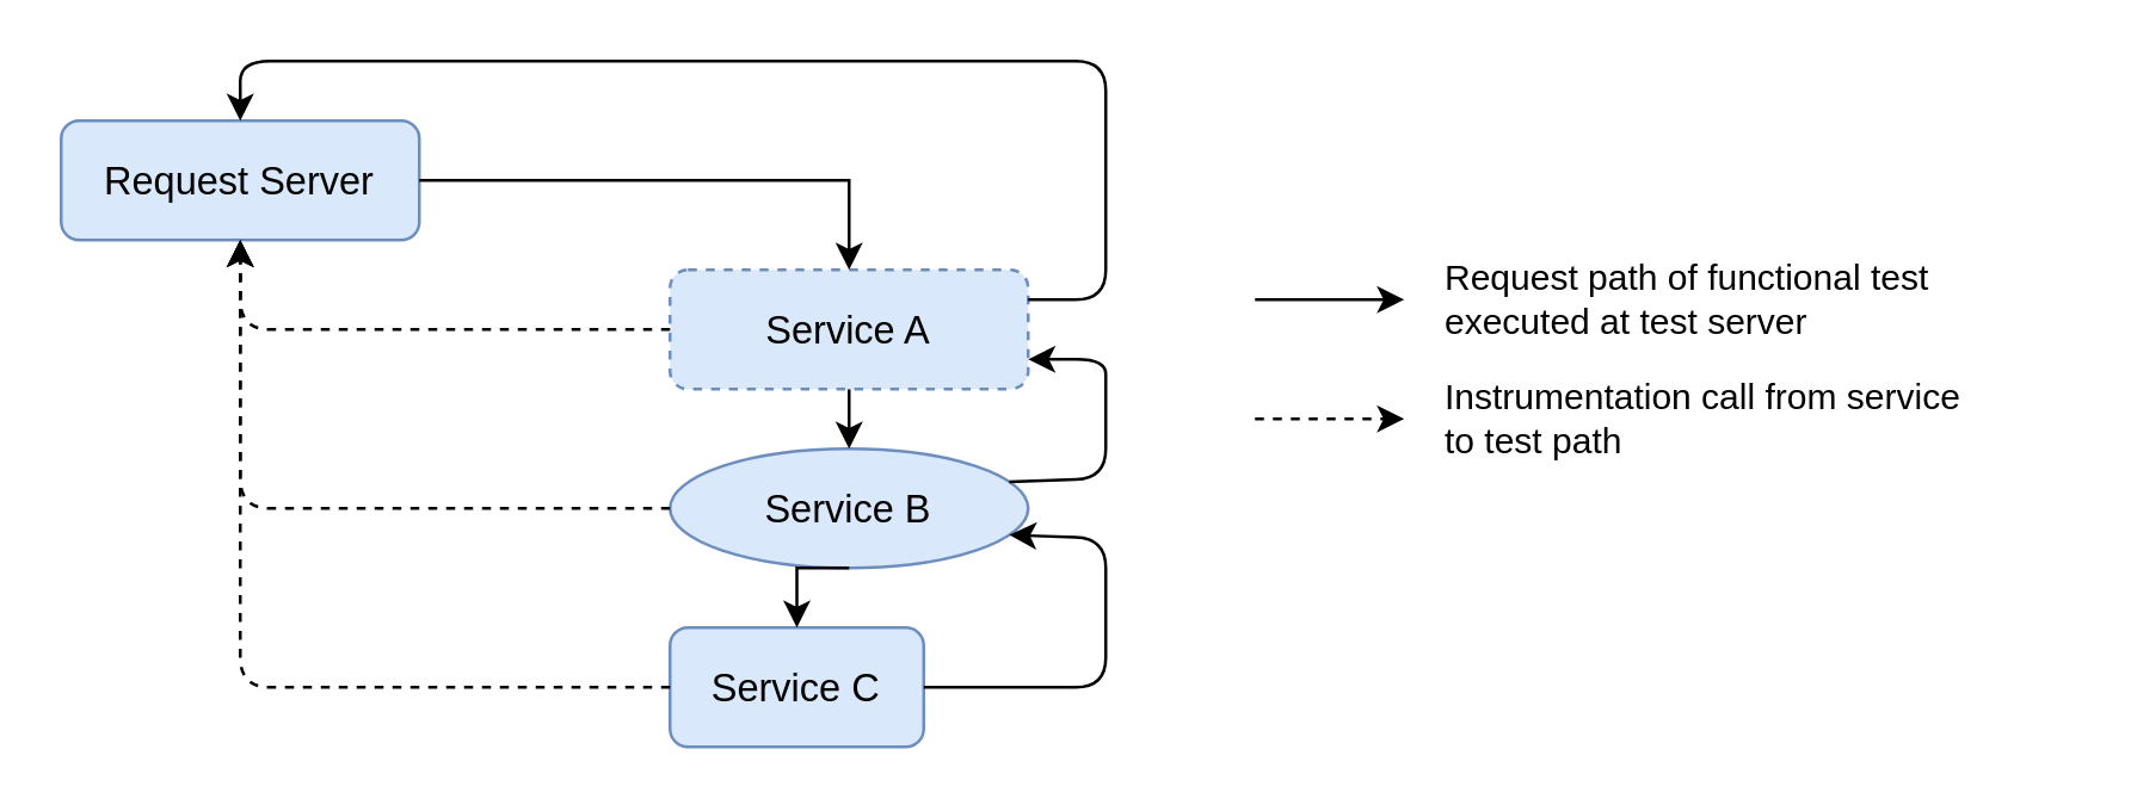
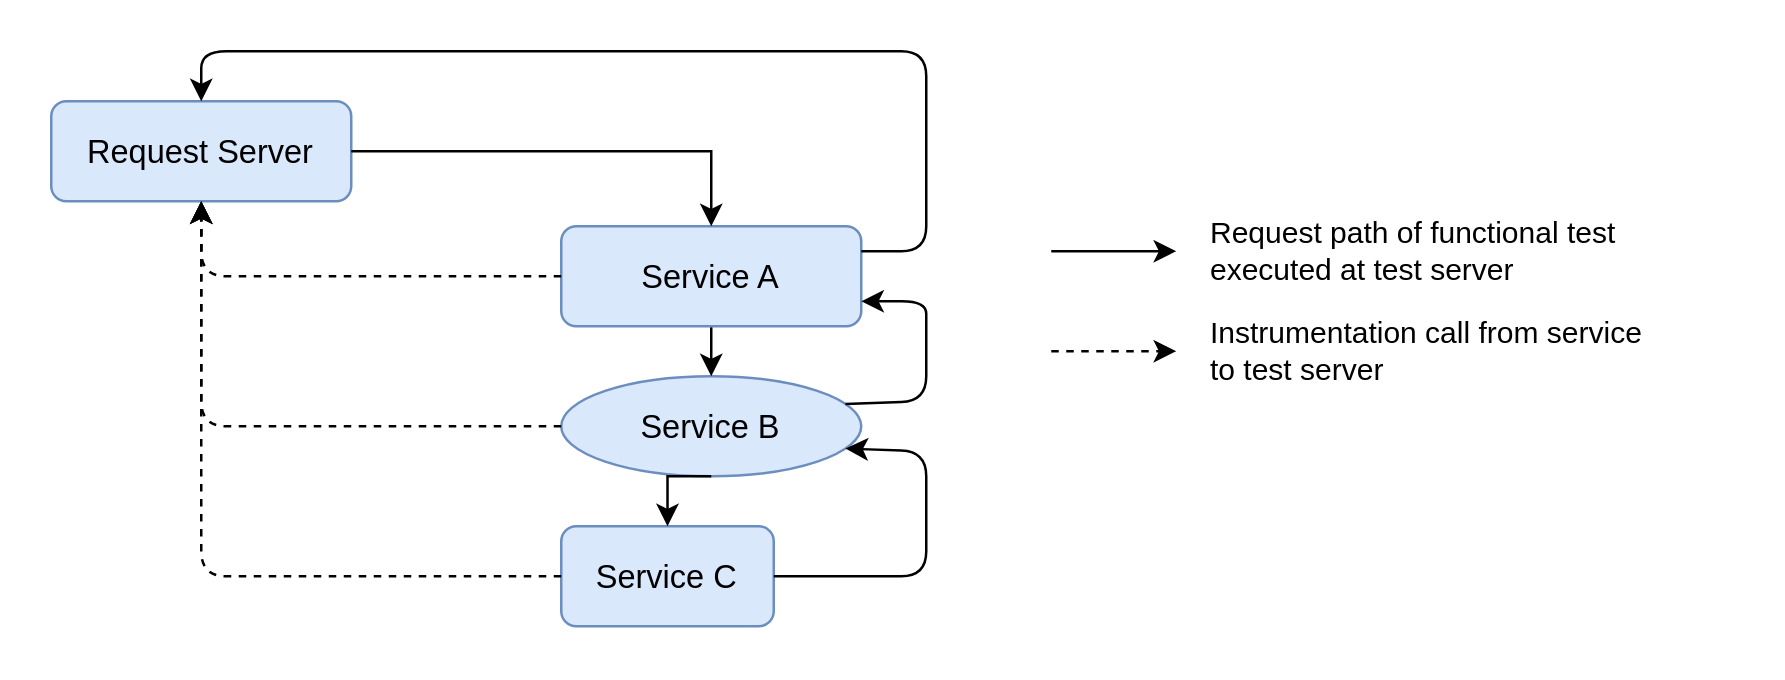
- <mxCell id="5" value="Service A" style="rounded=1;whiteSpace=wrap;html=1;fontSize=13;glass=0;strokeWidth=1;shadow=0;fillColor=#dae8fc;strokeColor=#6c8ebf;dashed=1;" parent="1" vertex="1"><mxGeometry x="224" y="90" width="120" height="40" as="geometry" /></mxCell>
+ <mxCell id="5" value="Service A" style="rounded=1;whiteSpace=wrap;html=1;fontSize=13;glass=0;strokeWidth=1;shadow=0;fillColor=#dae8fc;strokeColor=#6c8ebf;" parent="1" vertex="1"><mxGeometry x="224" y="90" width="120" height="40" as="geometry" /></mxCell>
- <mxCell id="14" value="Instrumentation call from service to test path" style="text;html=1;strokeColor=none;fillColor=none;align=left;verticalAlign=middle;whiteSpace=wrap;rounded=0;" parent="1" vertex="1"><mxGeometry x="482" y="130" width="186" height="20" as="geometry" /></mxCell>
+ <mxCell id="14" value="Instrumentation call from service to test server" style="text;html=1;strokeColor=none;fillColor=none;align=left;verticalAlign=middle;whiteSpace=wrap;rounded=0;" parent="1" vertex="1"><mxGeometry x="482" y="130" width="186" height="20" as="geometry" /></mxCell>
